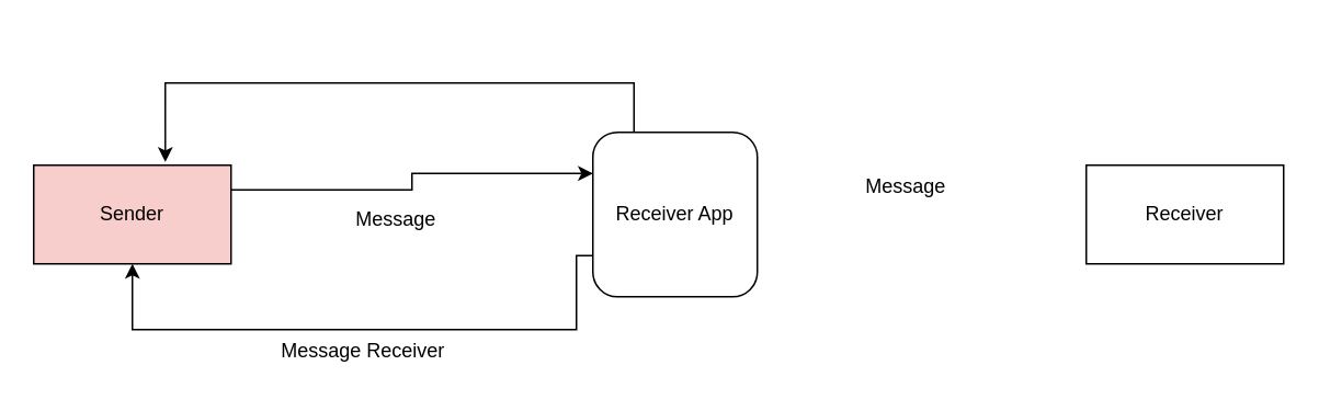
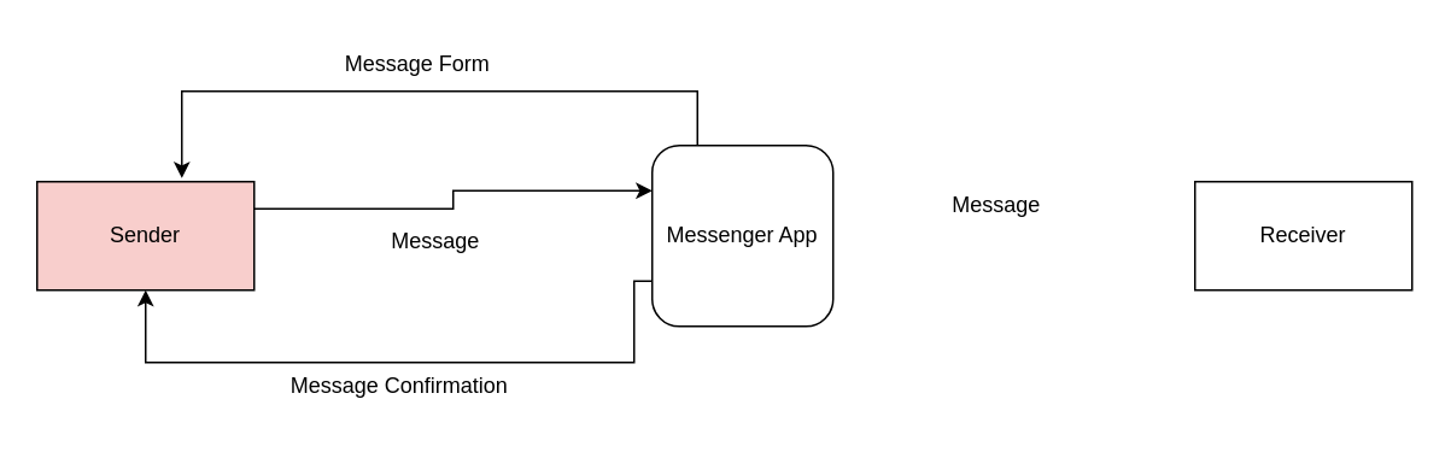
+ <mxCell id="9" value="Message Form" style="text;html=1;align=center;verticalAlign=middle;resizable=0;points=[];autosize=1;strokeColor=none;fillColor=none;" vertex="1" parent="1"><mxGeometry x="180" y="20" width="100" height="30" as="geometry" /></mxCell>
- <mxCell id="6" value="Receiver App" style="rounded=1;whiteSpace=wrap;html=1;" vertex="1" parent="1"><mxGeometry x="360" y="80" width="100" height="100" as="geometry" /></mxCell>
+ <mxCell id="6" value="Messenger App" style="rounded=1;whiteSpace=wrap;html=1;" vertex="1" parent="1"><mxGeometry x="360" y="80" width="100" height="100" as="geometry" /></mxCell>
- <mxCell id="11" value="Message Receiver" style="text;html=1;align=center;verticalAlign=middle;resizable=0;points=[];autosize=1;strokeColor=none;fillColor=none;" vertex="1" parent="1"><mxGeometry x="150" y="198" width="140" height="30" as="geometry" /></mxCell>
+ <mxCell id="11" value="Message Confirmation" style="text;html=1;align=center;verticalAlign=middle;resizable=0;points=[];autosize=1;strokeColor=none;fillColor=none;" vertex="1" parent="1"><mxGeometry x="150" y="198" width="140" height="30" as="geometry" /></mxCell>
